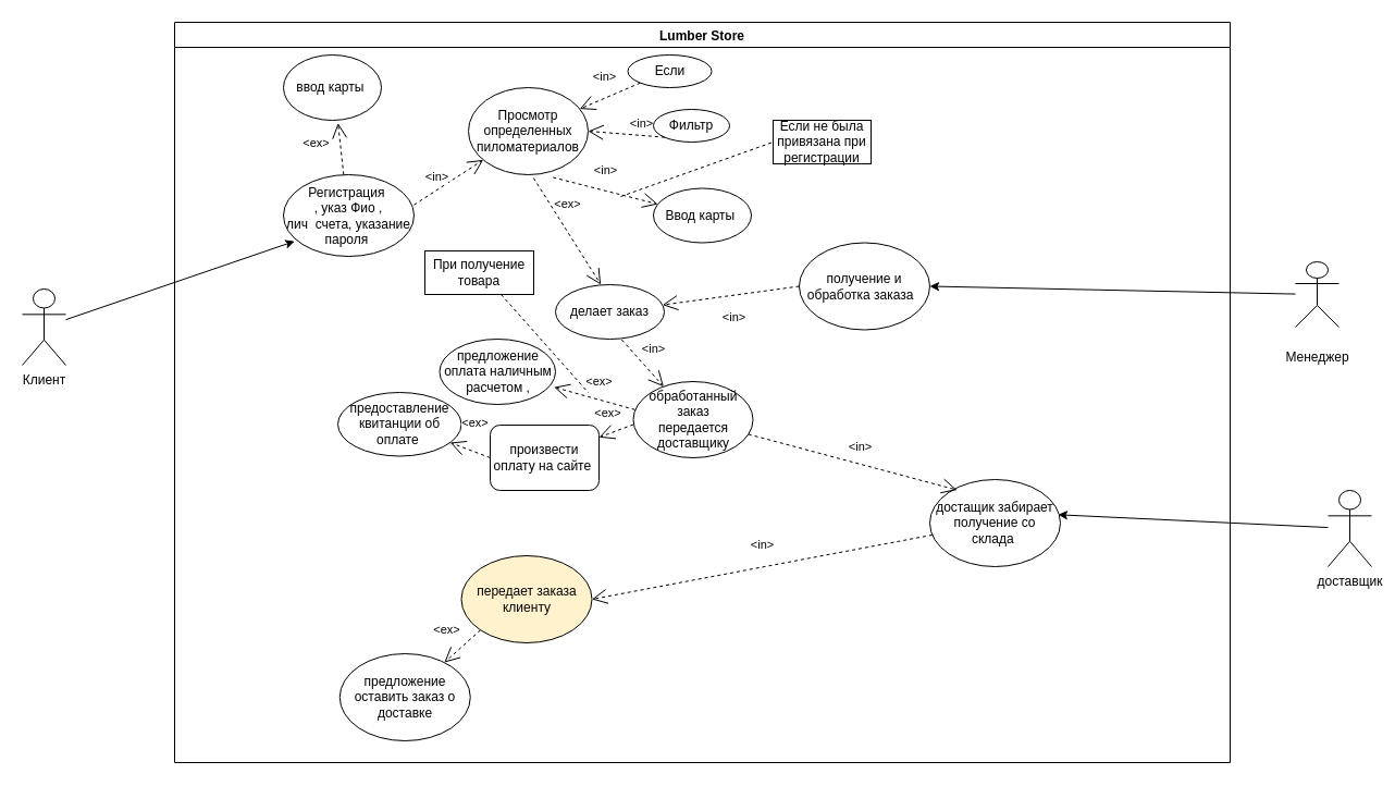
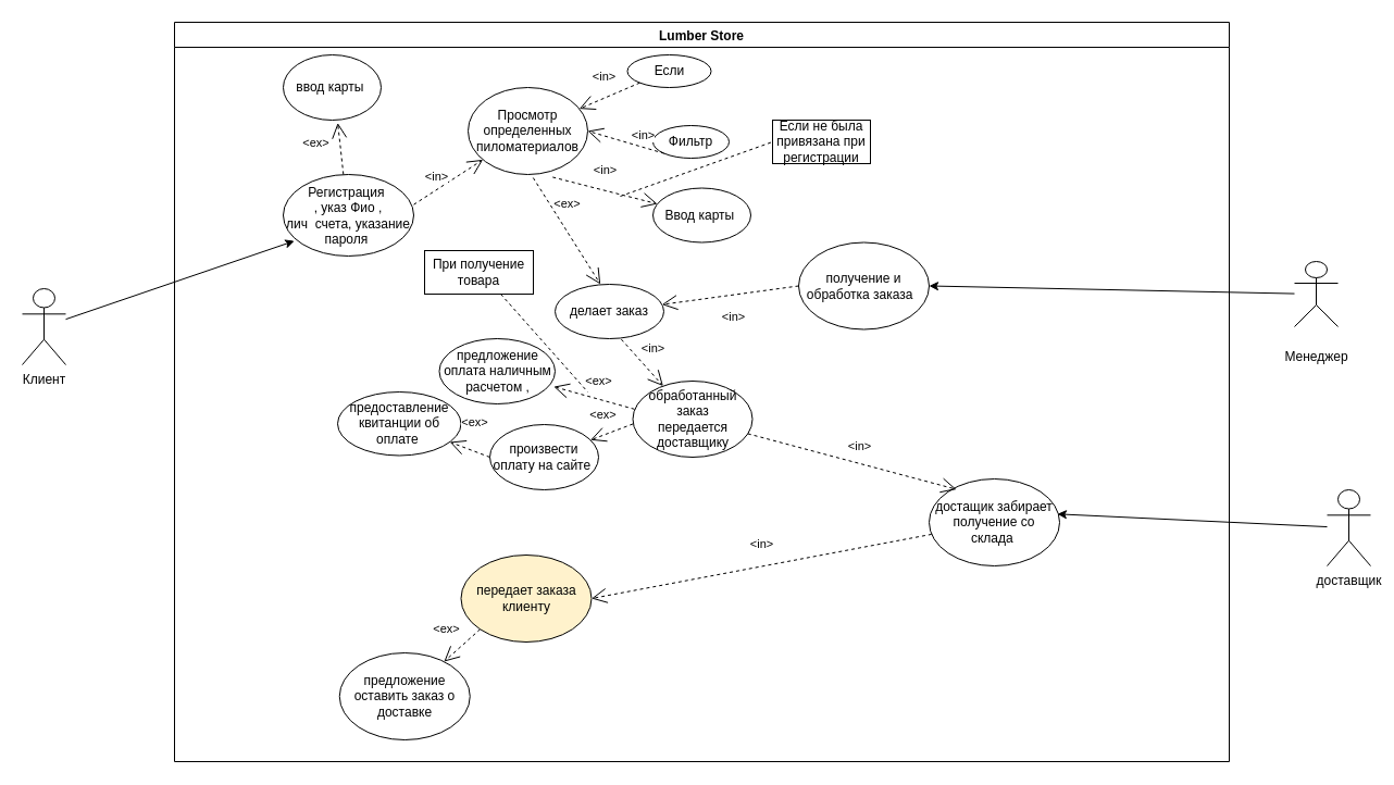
- <mxCell id="18" value="Фильтр" style="ellipse;whiteSpace=wrap;html=1;" parent="5" vertex="1"><mxGeometry x="440" y="80" width="70" height="30" as="geometry" /></mxCell>
+ <mxCell id="18" value="Фильтр" style="ellipse;whiteSpace=wrap;html=1;" parent="5" vertex="1"><mxGeometry x="440" y="95" width="70" height="30" as="geometry" /></mxCell>
- <mxCell id="12" value="произвести оплату на сайте&amp;nbsp;" style="whiteSpace=wrap;html=1;rounded=1;" parent="5" vertex="1"><mxGeometry x="290" y="370" width="100" height="60" as="geometry" /></mxCell>
+ <mxCell id="12" value="произвести оплату на сайте&amp;nbsp;" style="ellipse;whiteSpace=wrap;html=1;" parent="5" vertex="1"><mxGeometry x="290" y="370" width="100" height="60" as="geometry" /></mxCell>
